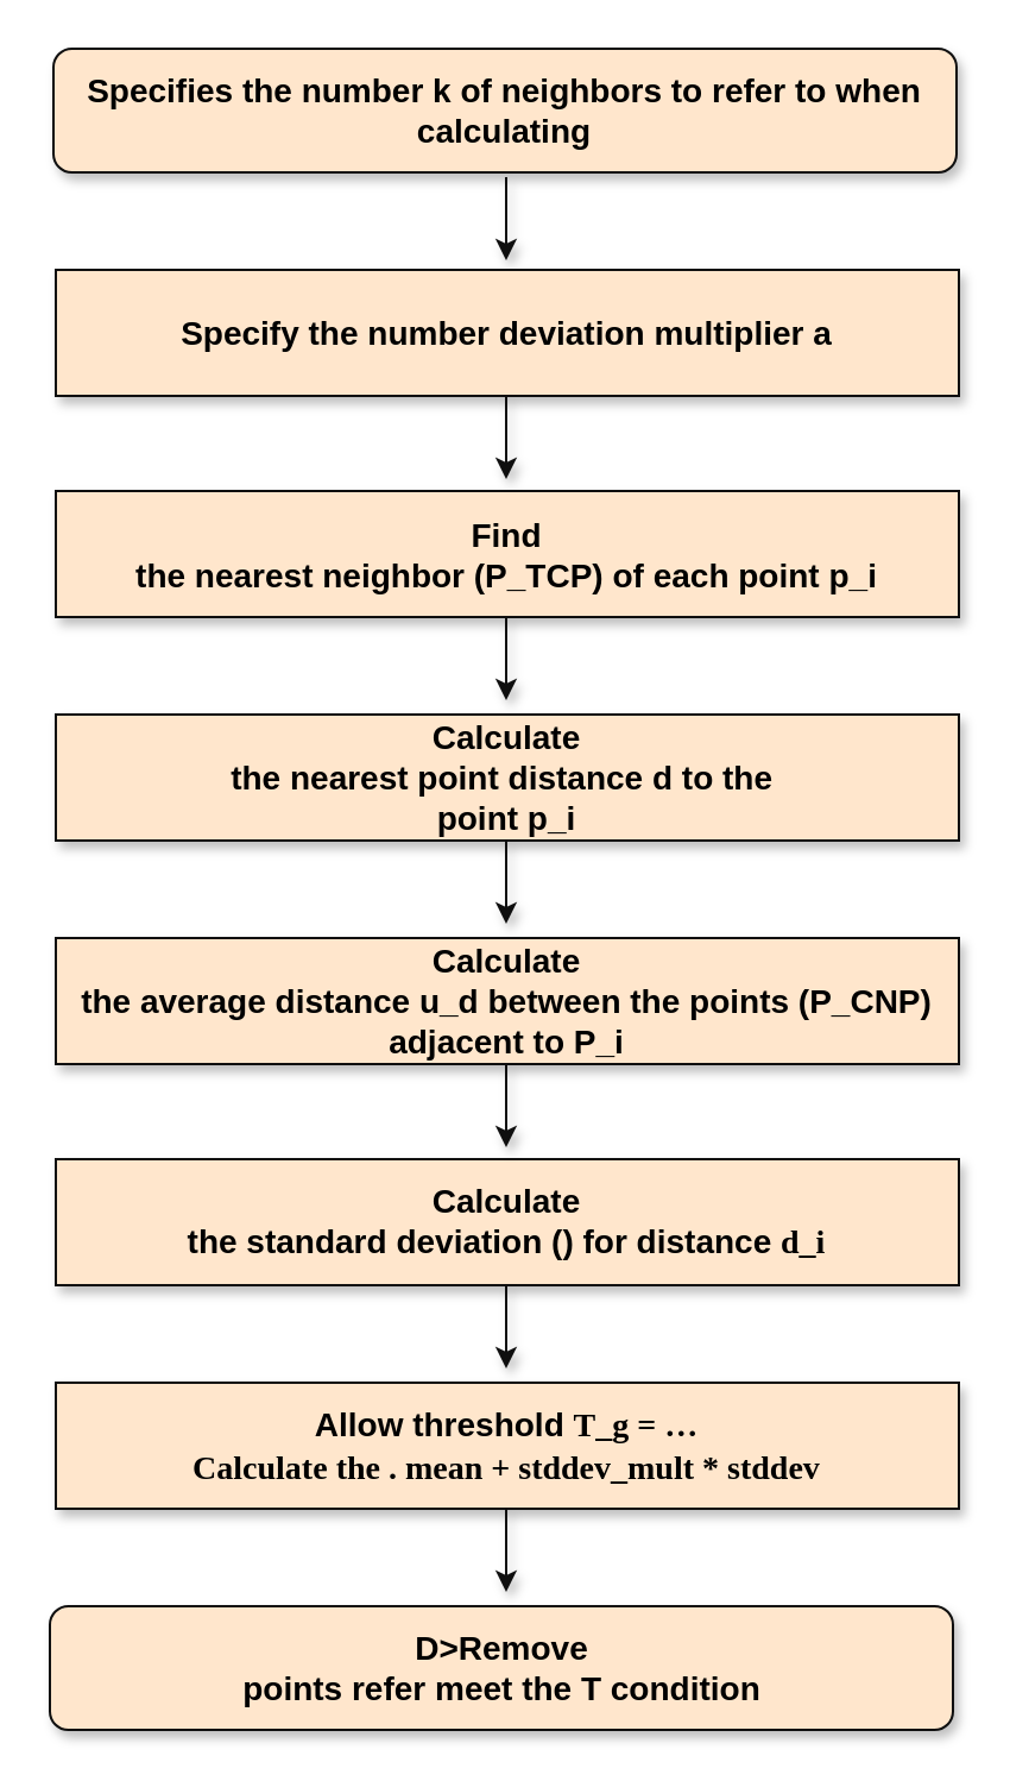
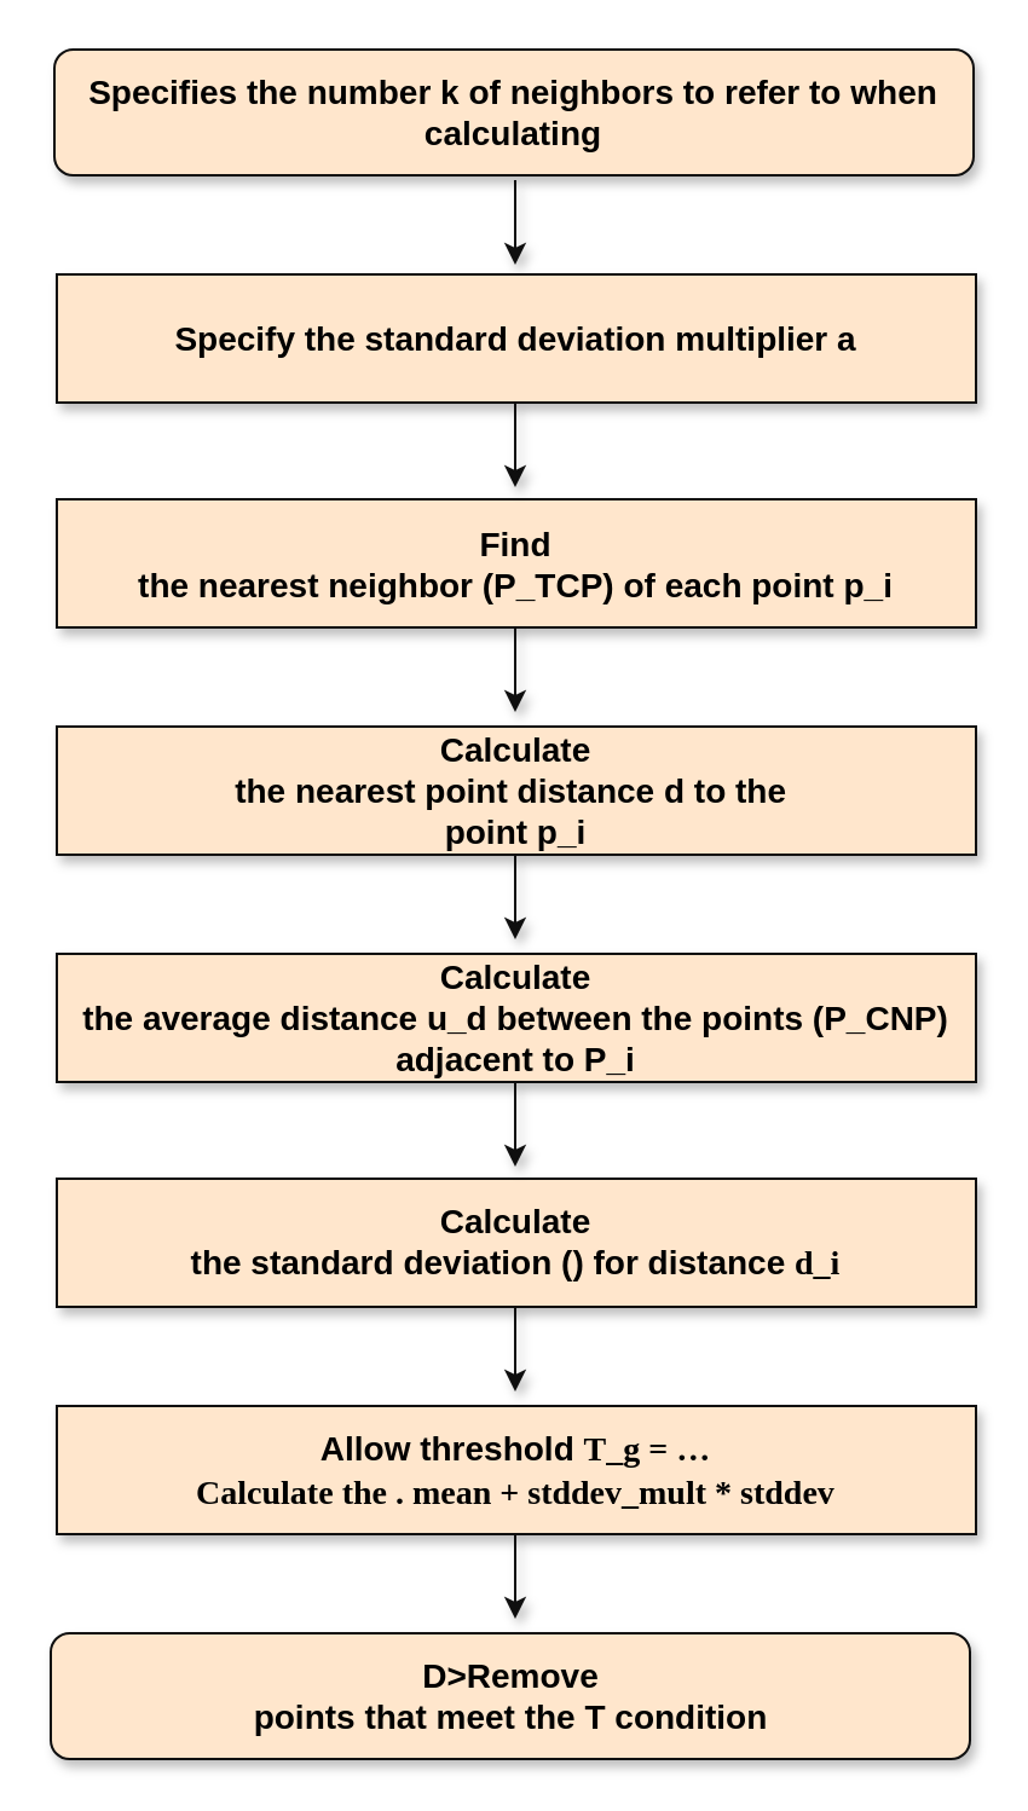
- <mxCell id="3" value="&lt;p style=&quot;margin-top: 0pt; margin-bottom: 0pt; margin-left: 0in; direction: ltr; unicode-bidi: embed; font-size: 14px;&quot;&gt;Specify the number deviation multiplier a&lt;/p&gt;" style="rounded=0;whiteSpace=wrap;html=1;fillColor=#ffe6cc;strokeColor=#0f0f0f;fontStyle=1;shadow=1;fontSize=14;" vertex="1" parent="1"><mxGeometry x="23" y="113" width="380" height="53" as="geometry" /></mxCell>
+ <mxCell id="3" value="&lt;p style=&quot;margin-top: 0pt; margin-bottom: 0pt; margin-left: 0in; direction: ltr; unicode-bidi: embed; font-size: 14px;&quot;&gt;Specify the standard deviation multiplier a&lt;/p&gt;" style="rounded=0;whiteSpace=wrap;html=1;fillColor=#ffe6cc;strokeColor=#0f0f0f;fontStyle=1;shadow=1;fontSize=14;" vertex="1" parent="1"><mxGeometry x="23" y="113" width="380" height="53" as="geometry" /></mxCell>
- <mxCell id="16" value="&lt;p style=&quot;margin-top: 0pt; margin-bottom: 0pt; margin-left: 0in; direction: ltr; unicode-bidi: embed; font-size: 14px;&quot;&gt;D&amp;gt;Remove&lt;br style=&quot;font-size: 14px;&quot;&gt;points refer meet the T condition&lt;/p&gt;" style="rounded=1;whiteSpace=wrap;html=1;fontSize=14;glass=0;strokeWidth=1;shadow=1;fillColor=#ffe6cc;strokeColor=#0f0f0f;fontStyle=1;" vertex="1" parent="1"><mxGeometry x="20.5" y="675" width="380" height="52" as="geometry" /></mxCell>
+ <mxCell id="16" value="&lt;p style=&quot;margin-top: 0pt; margin-bottom: 0pt; margin-left: 0in; direction: ltr; unicode-bidi: embed; font-size: 14px;&quot;&gt;D&amp;gt;Remove&lt;br style=&quot;font-size: 14px;&quot;&gt;points that meet the T condition&lt;/p&gt;" style="rounded=1;whiteSpace=wrap;html=1;fontSize=14;glass=0;strokeWidth=1;shadow=1;fillColor=#ffe6cc;strokeColor=#0f0f0f;fontStyle=1;" vertex="1" parent="1"><mxGeometry x="20.5" y="675" width="380" height="52" as="geometry" /></mxCell>
